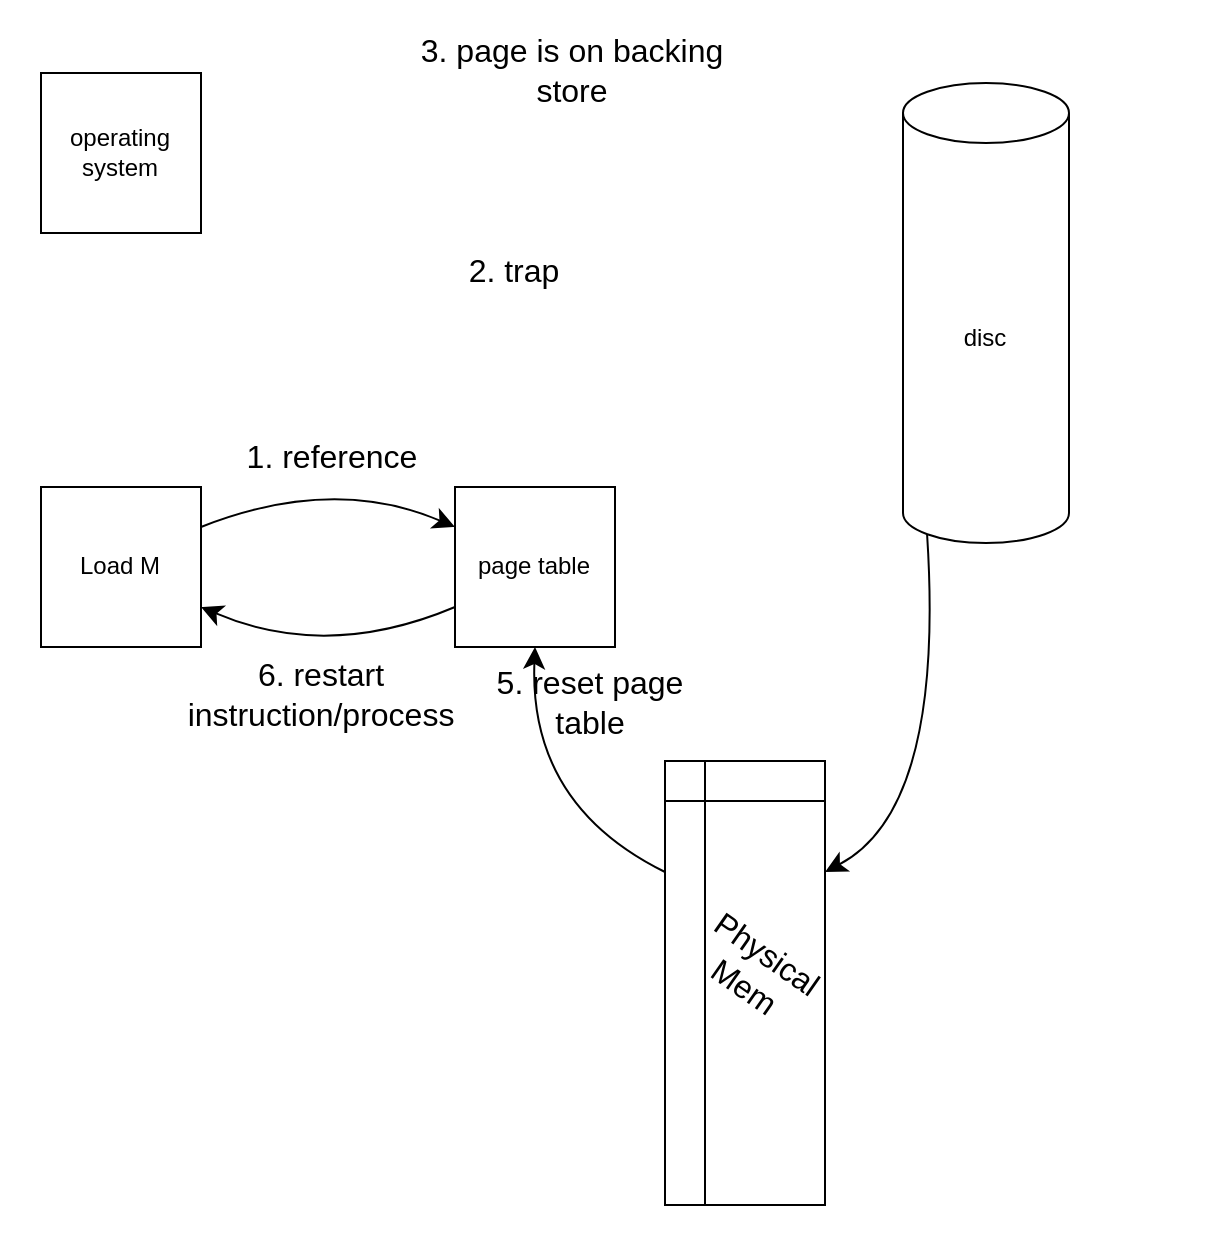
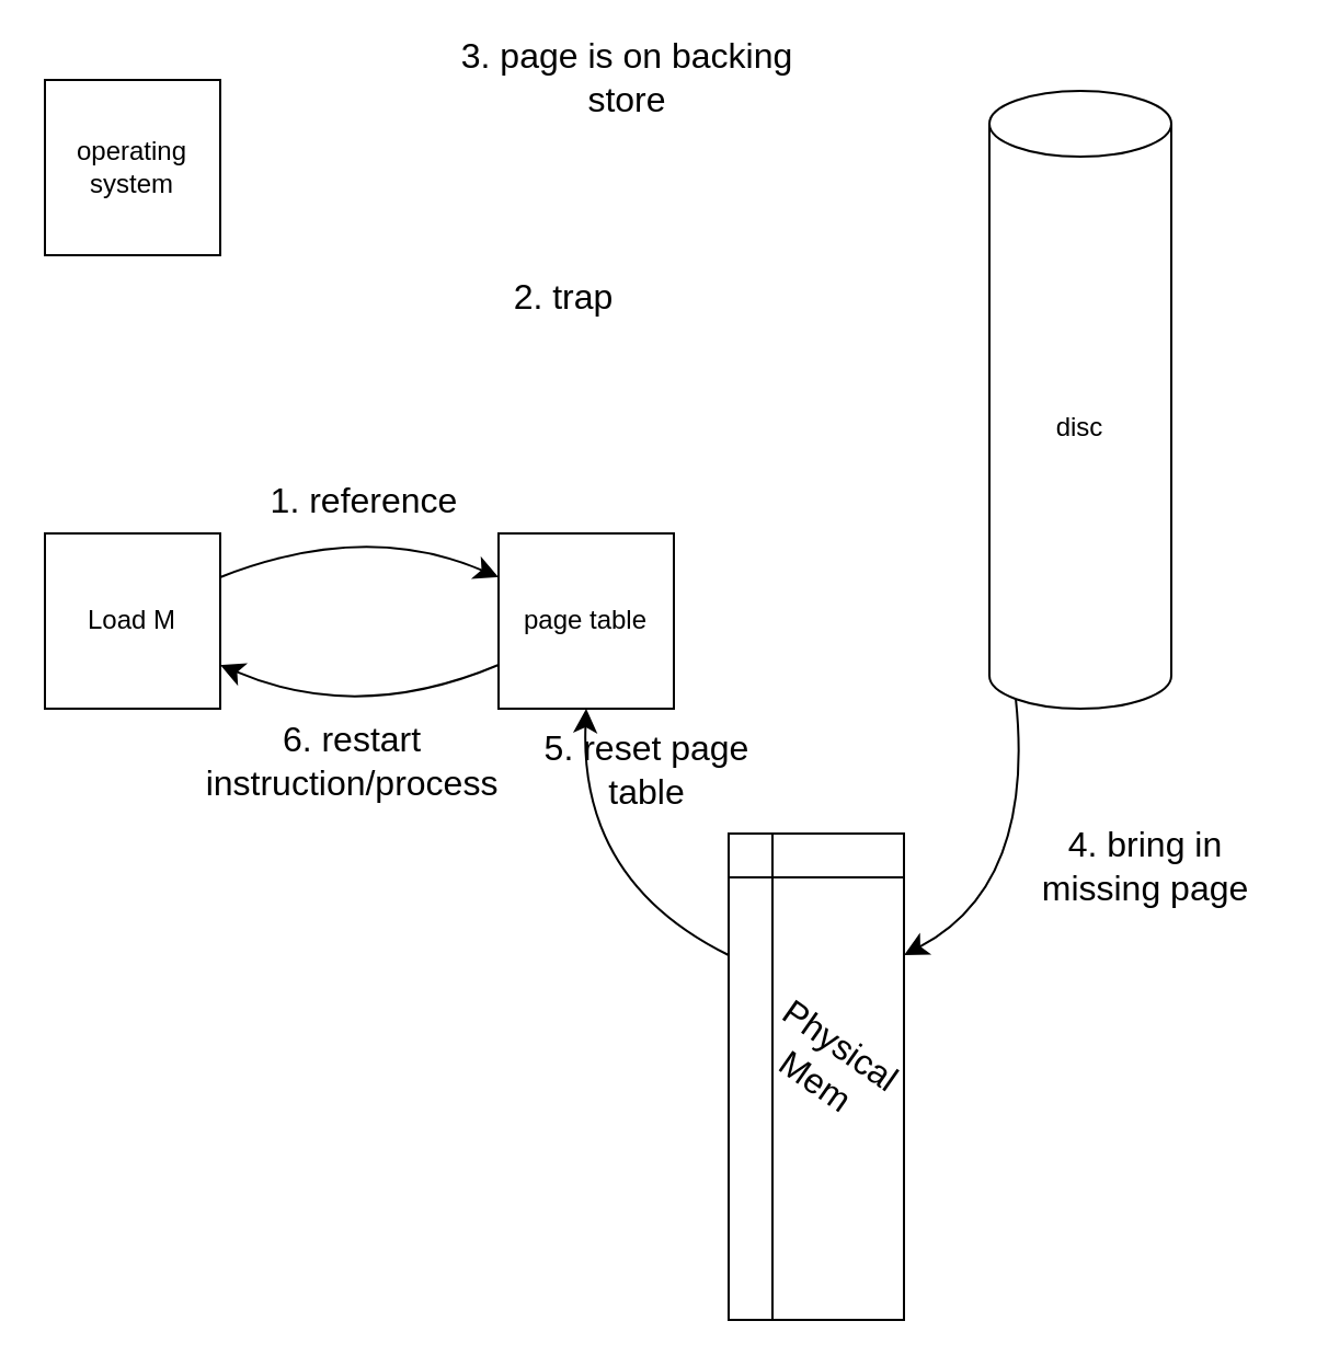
- <mxCell id="10" value="disc" style="shape=cylinder3;whiteSpace=wrap;html=1;boundedLbl=1;backgroundOutline=1;size=15;" vertex="1" parent="1"><mxGeometry x="451" y="41" width="83" height="230" as="geometry" /></mxCell>
+ <mxCell id="10" value="disc" style="shape=cylinder3;whiteSpace=wrap;html=1;boundedLbl=1;backgroundOutline=1;size=15;" vertex="1" parent="1"><mxGeometry x="451" y="41" width="83" height="282" as="geometry" /></mxCell>
+ <mxCell id="14" value="4. bring in missing page" style="text;html=1;align=center;verticalAlign=middle;whiteSpace=wrap;rounded=0;fontSize=16;" vertex="1" parent="1"><mxGeometry x="461" y="380" width="123" height="30" as="geometry" /></mxCell>
